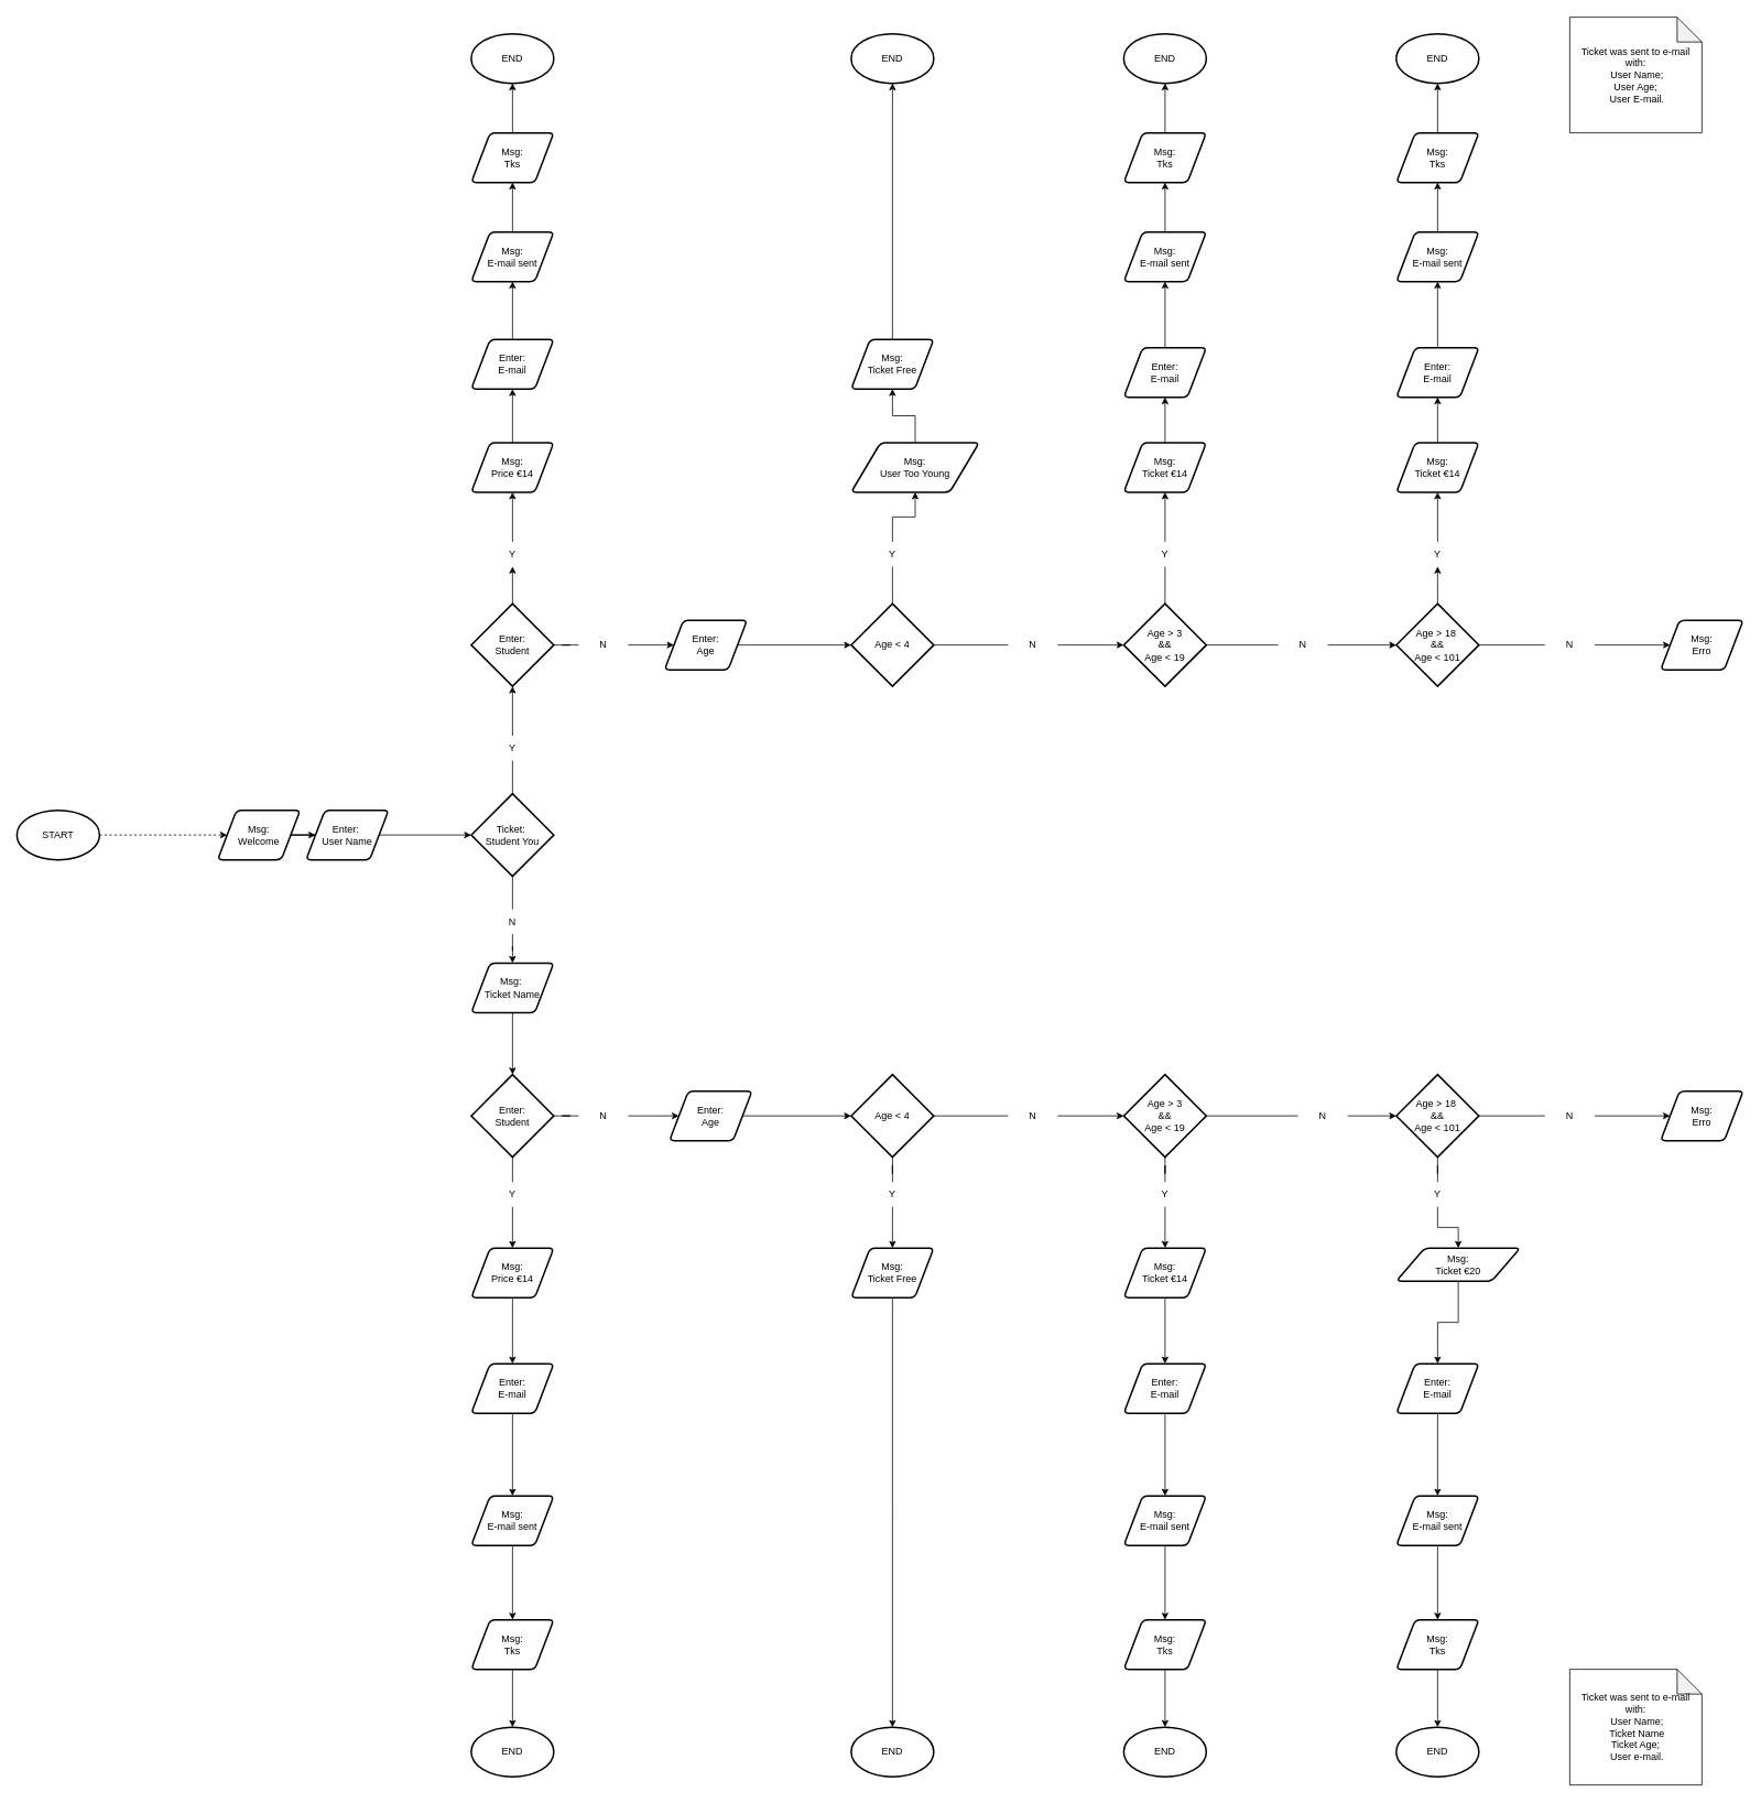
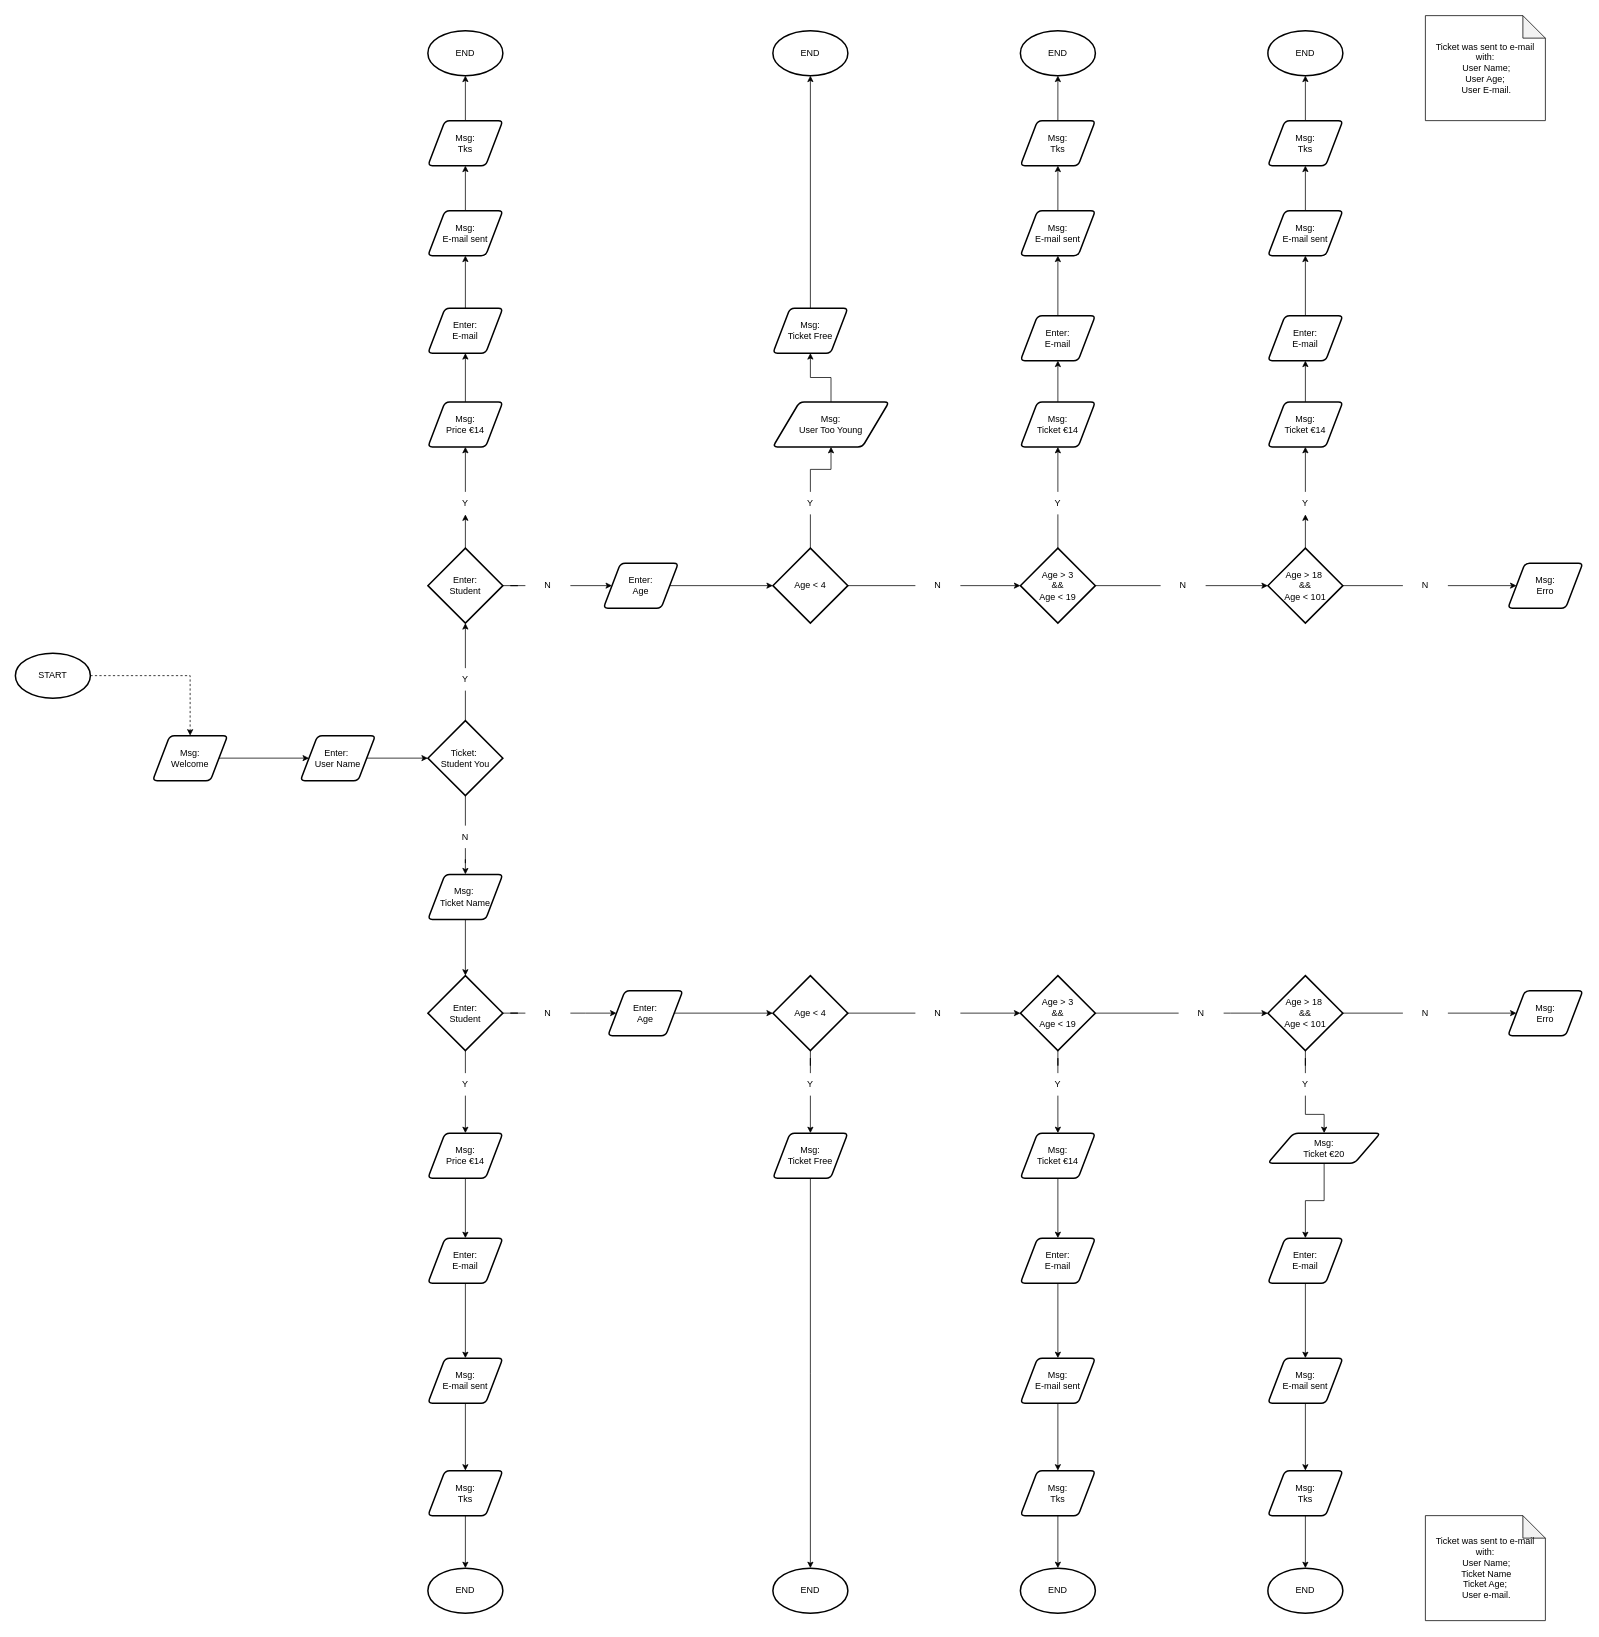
- <mxCell id="3" value="START" style="strokeWidth=2;html=1;shape=mxgraph.flowchart.start_1;whiteSpace=wrap;" vertex="1" parent="1"><mxGeometry x="20" y="980" width="100" height="60" as="geometry" /></mxCell>
+ <mxCell id="3" value="START" style="strokeWidth=2;html=1;shape=mxgraph.flowchart.start_1;whiteSpace=wrap;" vertex="1" parent="1"><mxGeometry x="20" y="870" width="100" height="60" as="geometry" /></mxCell>
- <mxCell id="5" value="Msg:&lt;br&gt;Welcome" style="shape=parallelogram;html=1;strokeWidth=2;perimeter=parallelogramPerimeter;whiteSpace=wrap;rounded=1;arcSize=12;size=0.23;" vertex="1" parent="1"><mxGeometry x="263" y="980" width="100" height="60" as="geometry" /></mxCell>
+ <mxCell id="5" value="Msg:&lt;br&gt;Welcome" style="shape=parallelogram;html=1;strokeWidth=2;perimeter=parallelogramPerimeter;whiteSpace=wrap;rounded=1;arcSize=12;size=0.23;" vertex="1" parent="1"><mxGeometry x="203" y="980" width="100" height="60" as="geometry" /></mxCell>
- <mxCell id="6" value="Enter:&amp;nbsp;&lt;br&gt;User Name" style="shape=parallelogram;html=1;strokeWidth=2;perimeter=parallelogramPerimeter;whiteSpace=wrap;rounded=1;arcSize=12;size=0.23;" vertex="1" parent="1"><mxGeometry x="370" y="980" width="100" height="60" as="geometry" /></mxCell>
+ <mxCell id="6" value="Enter:&amp;nbsp;&lt;br&gt;User Name" style="shape=parallelogram;html=1;strokeWidth=2;perimeter=parallelogramPerimeter;whiteSpace=wrap;rounded=1;arcSize=12;size=0.23;" vertex="1" parent="1"><mxGeometry x="400" y="980" width="100" height="60" as="geometry" /></mxCell>
